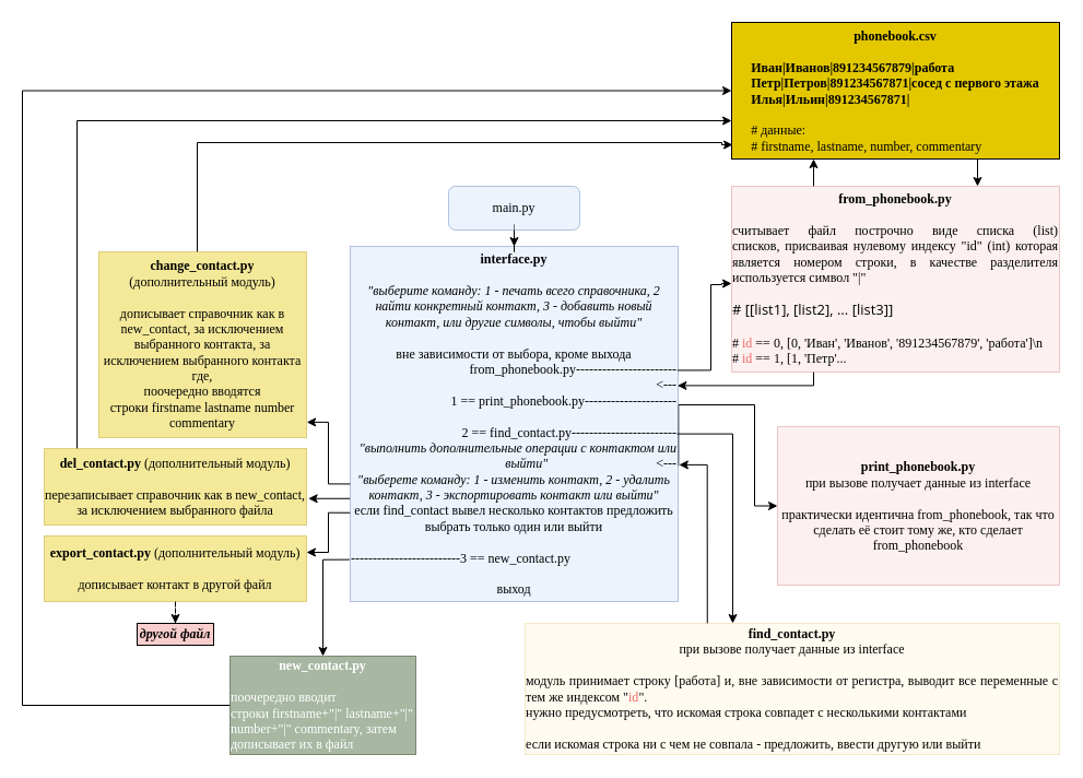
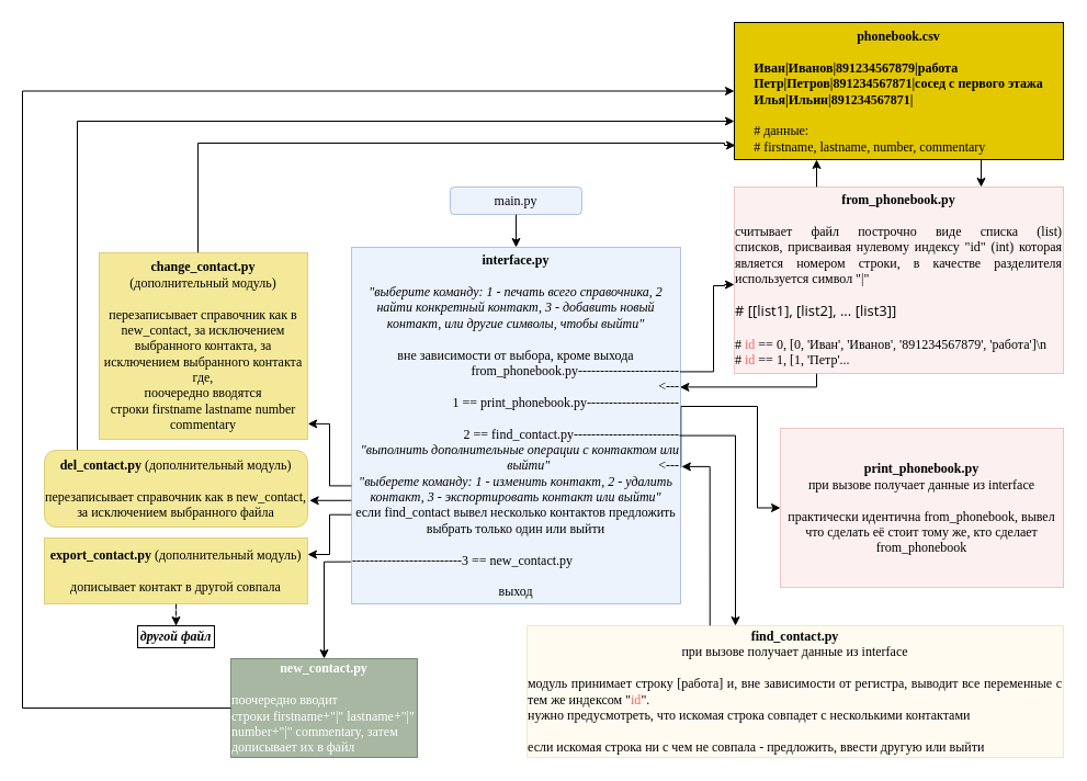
- <mxCell id="9" value="main.ру" style="rounded=1;whiteSpace=wrap;html=1;fontSize=12;glass=0;strokeWidth=1;shadow=0;fontFamily=Times New Roman;fillColor=#dae8fc;strokeColor=#6c8ebf;opacity=50;" parent="1" vertex="1"><mxGeometry x="410" y="170" width="120" height="40" as="geometry" /></mxCell>
+ <mxCell id="9" value="main.ру" style="rounded=1;whiteSpace=wrap;html=1;fontSize=12;glass=0;strokeWidth=1;shadow=0;fontFamily=Times New Roman;fillColor=#dae8fc;strokeColor=#6c8ebf;opacity=50;" parent="1" vertex="1"><mxGeometry x="410" y="170" width="120" height="25" as="geometry" /></mxCell>
- <mxCell id="22" value="&lt;span style=&quot;text-align: justify;&quot;&gt;&lt;b&gt;change_contact.py &lt;/b&gt;(дополнительный модуль)&lt;br&gt;&lt;br&gt;&lt;/span&gt;дописывает справочник как в new_contact, за исключением выбранного контакта, за исключением выбранного контакта где,&lt;span style=&quot;text-align: justify;&quot;&gt;&lt;br&gt;&lt;/span&gt;&lt;span style=&quot;text-align: left; background-color: initial;&quot;&gt;поочередно вводятся строки&lt;/span&gt;&lt;span style=&quot;text-align: left; background-color: initial;&quot;&gt;&amp;nbsp;&lt;/span&gt;&lt;span style=&quot;text-align: left; background-color: initial;&quot;&gt;firstname lastname number commentary&lt;/span&gt;&lt;span style=&quot;text-align: justify;&quot;&gt;&lt;br&gt;&lt;/span&gt;" style="rounded=0;whiteSpace=wrap;html=1;fontFamily=Times New Roman;fillColor=#e3c800;strokeColor=#B09500;opacity=40;fontColor=#000000;" parent="1" vertex="1"><mxGeometry x="90" y="230" width="190" height="170" as="geometry" /></mxCell>
+ <mxCell id="22" value="&lt;span style=&quot;text-align: justify;&quot;&gt;&lt;b&gt;change_contact.py &lt;/b&gt;(дополнительный модуль)&lt;br&gt;&lt;br&gt;&lt;/span&gt;перезаписывает справочник как в new_contact, за исключением выбранного контакта, за исключением выбранного контакта где,&lt;span style=&quot;text-align: justify;&quot;&gt;&lt;br&gt;&lt;/span&gt;&lt;span style=&quot;text-align: left; background-color: initial;&quot;&gt;поочередно вводятся строки&lt;/span&gt;&lt;span style=&quot;text-align: left; background-color: initial;&quot;&gt;&amp;nbsp;&lt;/span&gt;&lt;span style=&quot;text-align: left; background-color: initial;&quot;&gt;firstname lastname number commentary&lt;/span&gt;&lt;span style=&quot;text-align: justify;&quot;&gt;&lt;br&gt;&lt;/span&gt;" style="rounded=0;whiteSpace=wrap;html=1;fontFamily=Times New Roman;fillColor=#e3c800;strokeColor=#B09500;opacity=40;fontColor=#000000;" parent="1" vertex="1"><mxGeometry x="90" y="230" width="190" height="170" as="geometry" /></mxCell>
- <mxCell id="24" value="&lt;b&gt;del_contact.py &lt;/b&gt;(дополнительный модуль)&lt;br&gt;&lt;br&gt;перезаписывает справочник как в new_contact, за исключением выбранного файла" style="rounded=0;whiteSpace=wrap;html=1;fontFamily=Times New Roman;fillColor=#e3c800;strokeColor=#B09500;opacity=40;fontColor=#000000;" parent="1" vertex="1"><mxGeometry x="40" y="410" width="240" height="70" as="geometry" /></mxCell>
+ <mxCell id="24" value="&lt;b&gt;del_contact.py &lt;/b&gt;(дополнительный модуль)&lt;br&gt;&lt;br&gt;перезаписывает справочник как в new_contact, за исключением выбранного файла" style="whiteSpace=wrap;html=1;fontFamily=Times New Roman;fillColor=#e3c800;strokeColor=#B09500;opacity=40;fontColor=#000000;rounded=1;" parent="1" vertex="1"><mxGeometry x="40" y="410" width="240" height="70" as="geometry" /></mxCell>
- <mxCell id="14" value="&lt;b&gt;print_phonebook.py&lt;/b&gt;&lt;br&gt;при вызове получает данные из interface&lt;br&gt;&lt;br&gt;практически идентична from_phonebook, так что сделать её стоит тому же, кто сделает from_phonebook&lt;br&gt;" style="rounded=0;whiteSpace=wrap;html=1;fontFamily=Times New Roman;fillColor=#f8cecc;strokeColor=#b85450;opacity=30;" parent="1" vertex="1"><mxGeometry x="711" y="390" width="258" height="145" as="geometry" /></mxCell>
+ <mxCell id="14" value="&lt;b&gt;print_phonebook.py&lt;/b&gt;&lt;br&gt;при вызове получает данные из interface&lt;br&gt;&lt;br&gt;практически идентична from_phonebook, вывел что сделать её стоит тому же, кто сделает from_phonebook&lt;br&gt;" style="rounded=0;whiteSpace=wrap;html=1;fontFamily=Times New Roman;fillColor=#f8cecc;strokeColor=#b85450;opacity=30;" parent="1" vertex="1"><mxGeometry x="711" y="390" width="258" height="145" as="geometry" /></mxCell>
- <mxCell id="27" value="&lt;font face=&quot;Times New Roman&quot;&gt;&lt;b&gt;export_contact.py&lt;/b&gt; (дополнительный модуль)&lt;br&gt;&lt;br&gt;дописывает контакт в другой файл&lt;/font&gt;" style="rounded=0;whiteSpace=wrap;html=1;fillColor=#e3c800;strokeColor=#B09500;opacity=40;fontColor=#000000;" parent="1" vertex="1"><mxGeometry x="40" y="490" width="240" height="60" as="geometry" /></mxCell>
+ <mxCell id="27" value="&lt;font face=&quot;Times New Roman&quot;&gt;&lt;b&gt;export_contact.py&lt;/b&gt; (дополнительный модуль)&lt;br&gt;&lt;br&gt;дописывает контакт в другой совпала&lt;/font&gt;" style="rounded=0;whiteSpace=wrap;html=1;fillColor=#e3c800;strokeColor=#B09500;opacity=40;fontColor=#000000;" parent="1" vertex="1"><mxGeometry x="40" y="490" width="240" height="60" as="geometry" /></mxCell>
- <mxCell id="28" value="&lt;i&gt;&lt;b&gt;другой файл&lt;/b&gt;&lt;/i&gt;" style="rounded=0;whiteSpace=wrap;html=1;fontFamily=Times New Roman;fillColor=#f8cecc;" parent="1" vertex="1"><mxGeometry x="125" y="570" width="70" height="20" as="geometry" /></mxCell>
+ <mxCell id="28" value="&lt;i&gt;&lt;b&gt;другой файл&lt;/b&gt;&lt;/i&gt;" style="rounded=0;whiteSpace=wrap;html=1;fontFamily=Times New Roman;" parent="1" vertex="1"><mxGeometry x="125" y="570" width="70" height="20" as="geometry" /></mxCell>
